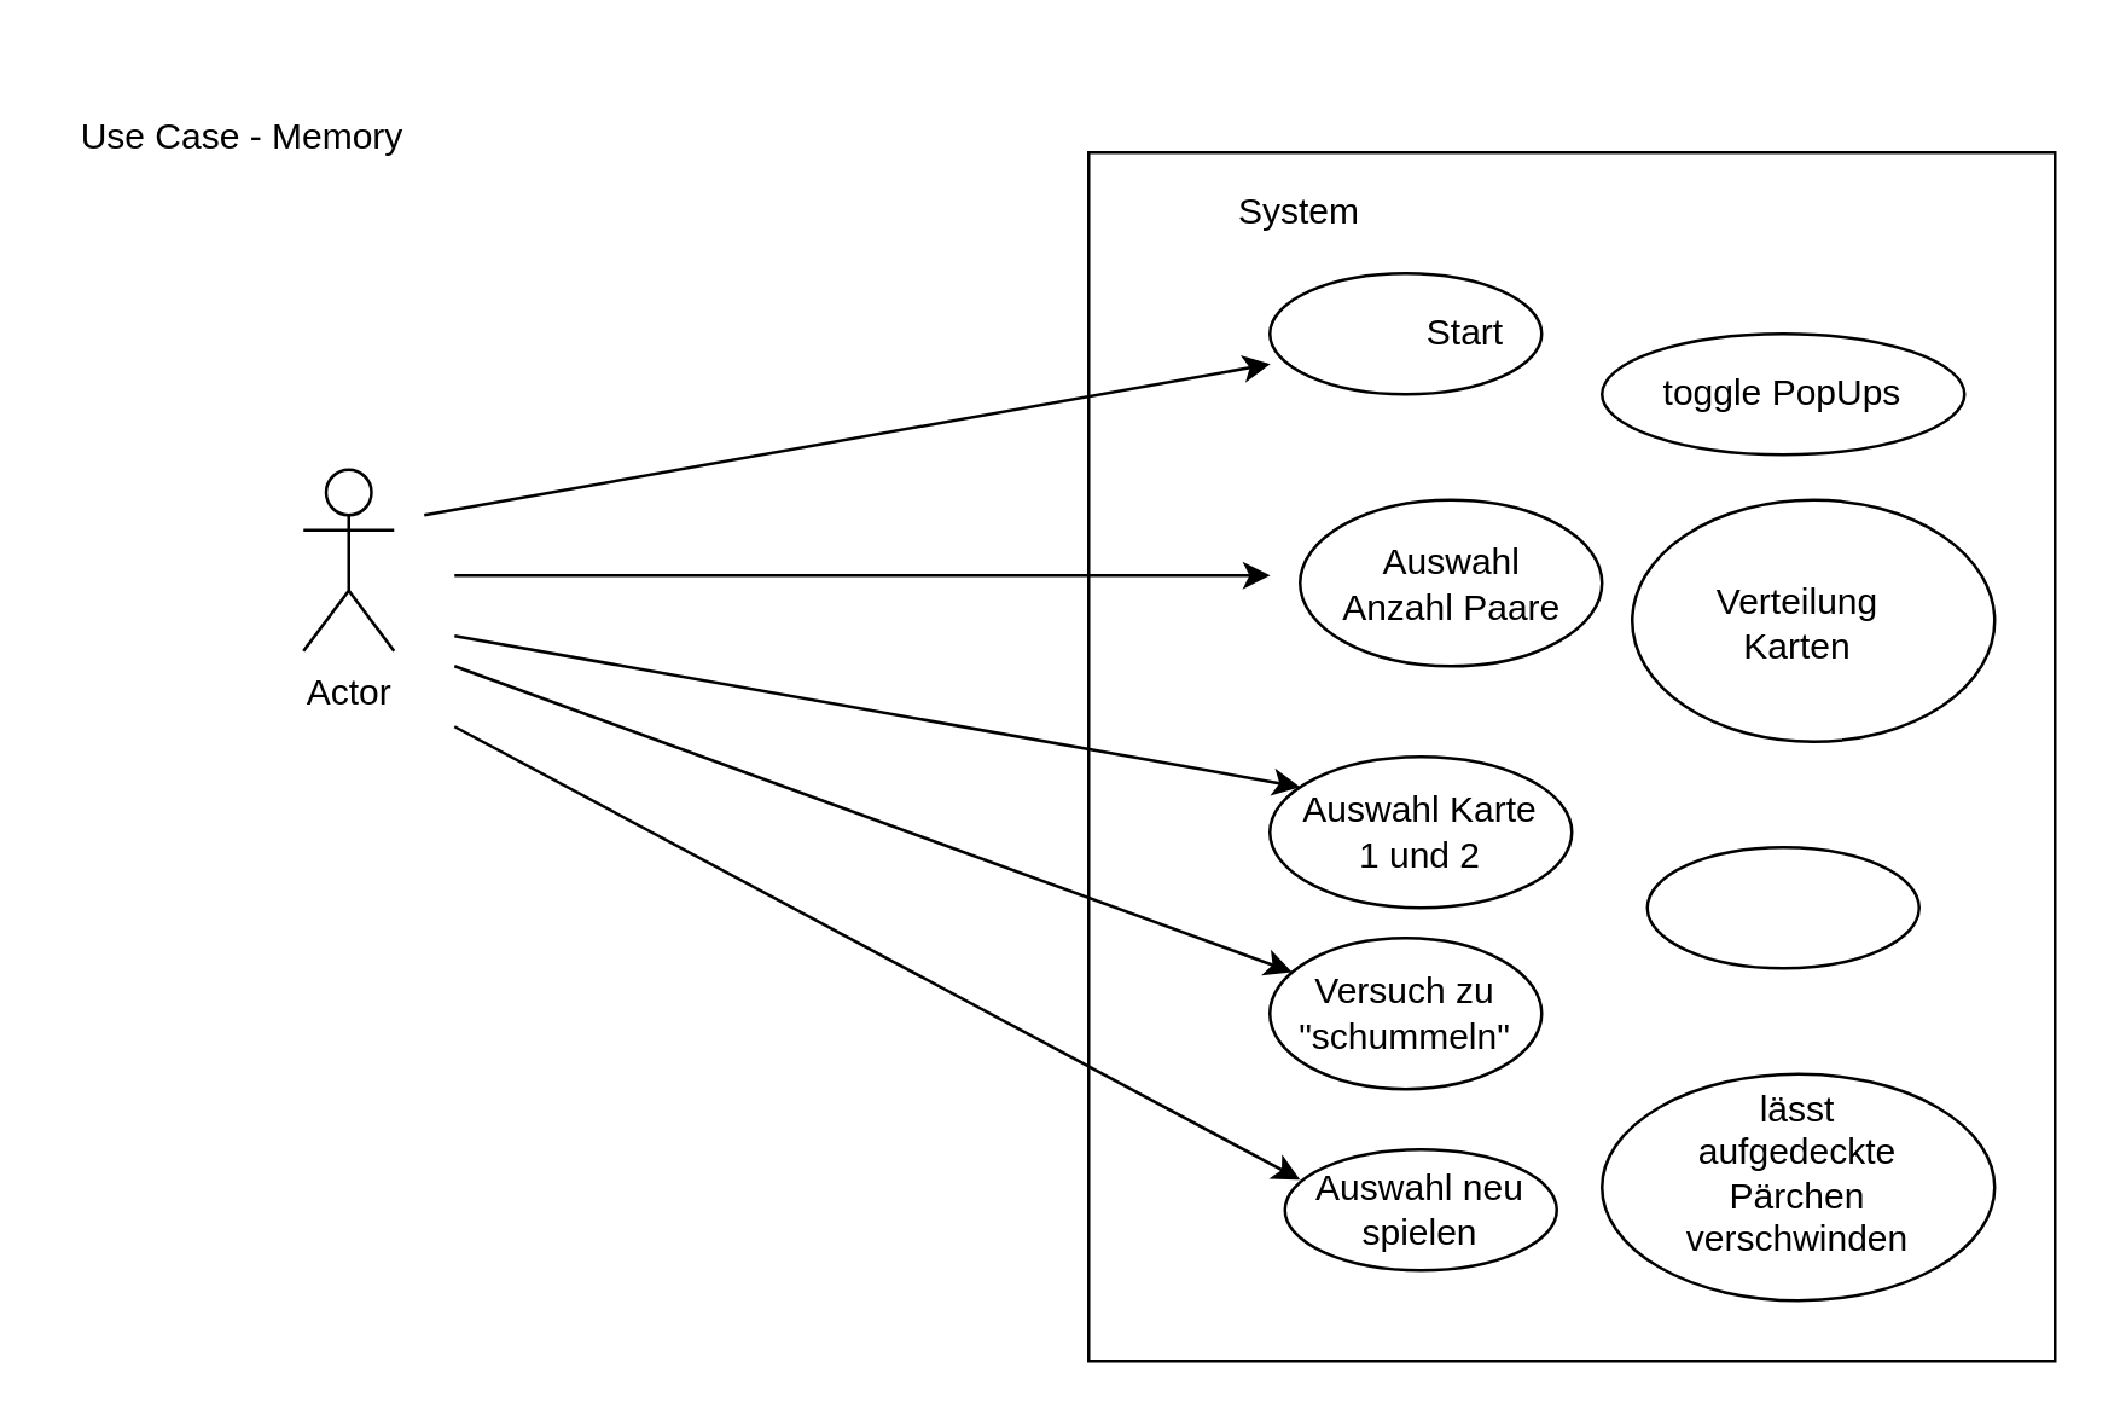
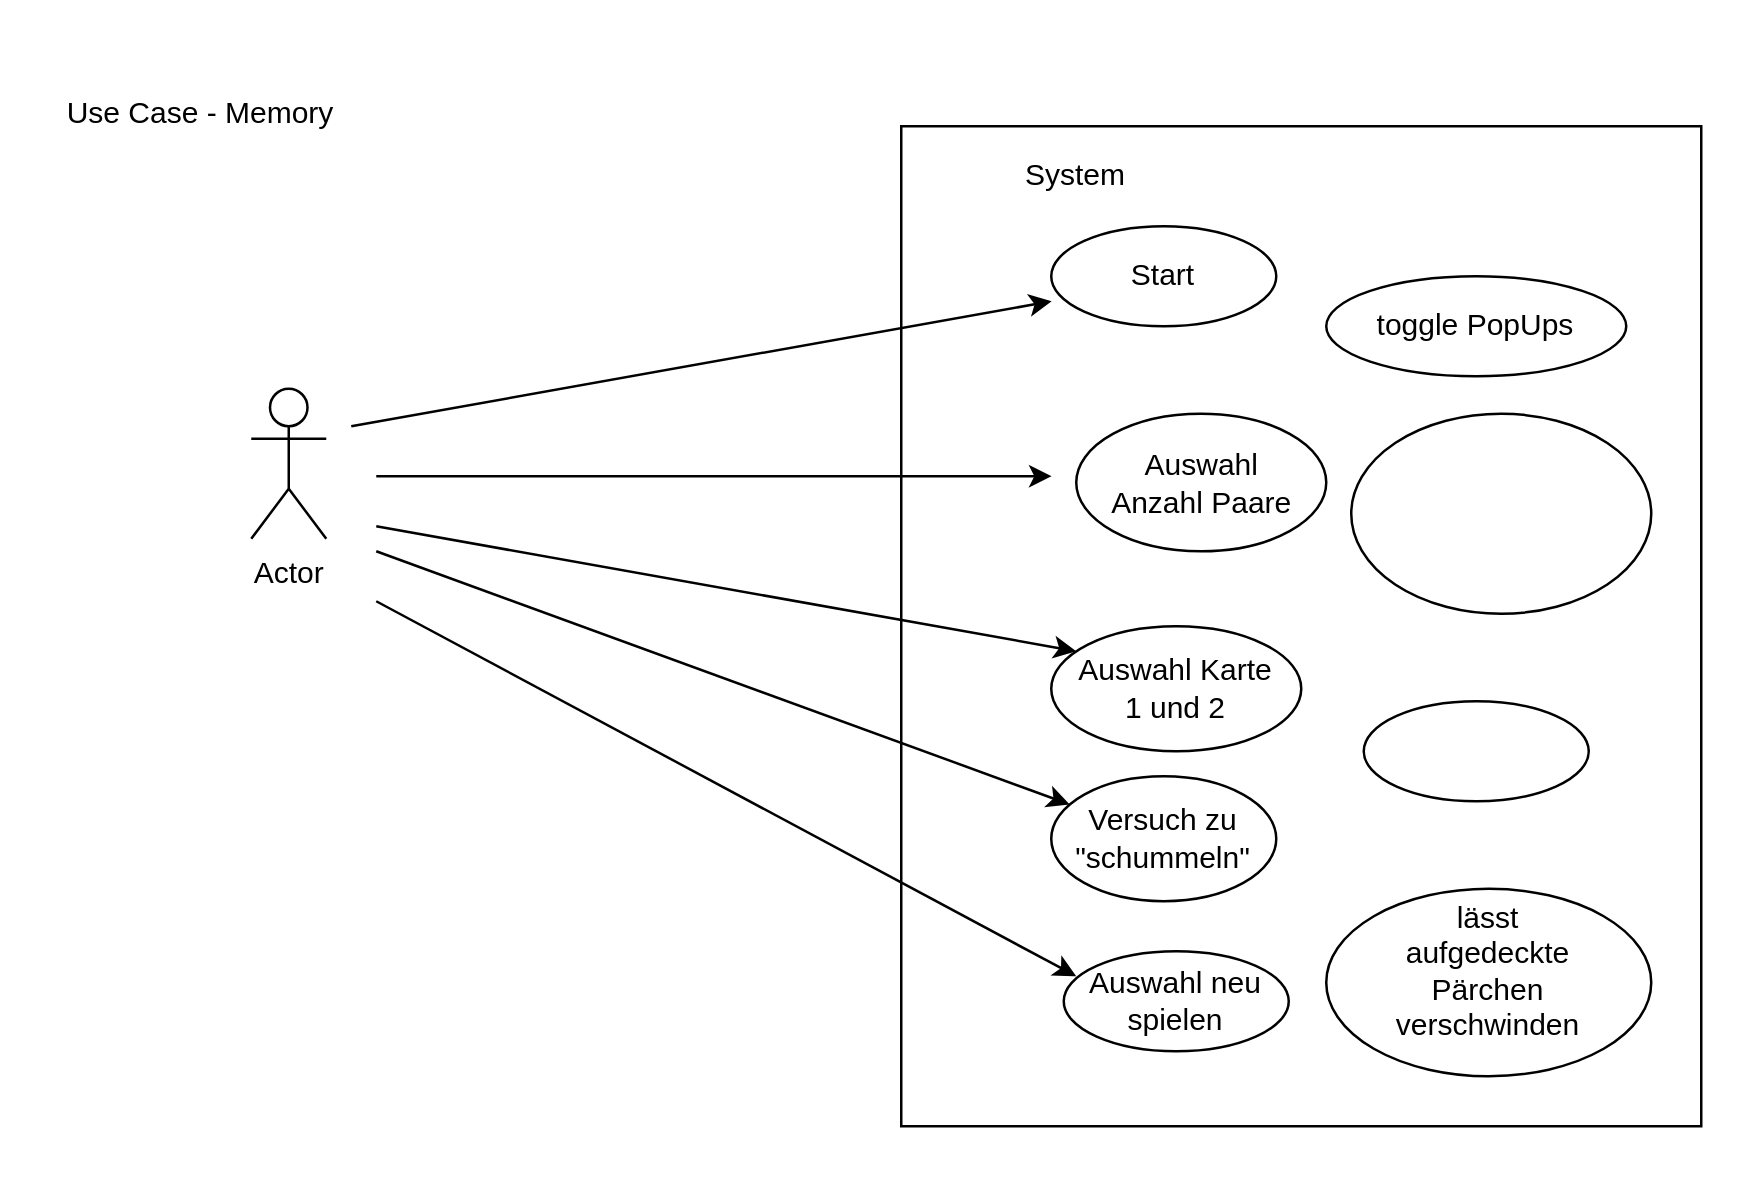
- <mxCell id="8" value="Start" style="text;html=1;strokeColor=none;fillColor=none;align=center;verticalAlign=middle;whiteSpace=wrap;rounded=0;" vertex="1" parent="1"><mxGeometry x="465" y="100" width="40" height="20" as="geometry" /></mxCell>
+ <mxCell id="8" value="Start" style="text;html=1;strokeColor=none;fillColor=none;align=center;verticalAlign=middle;whiteSpace=wrap;rounded=0;" vertex="1" parent="1"><mxGeometry x="445" y="100" width="40" height="20" as="geometry" /></mxCell>
- <mxCell id="24" value="Verteilung Karten" style="text;html=1;strokeColor=none;fillColor=none;align=center;verticalAlign=middle;whiteSpace=wrap;rounded=0;" vertex="1" parent="1"><mxGeometry x="560" y="182.5" width="70" height="47.5" as="geometry" /></mxCell>
